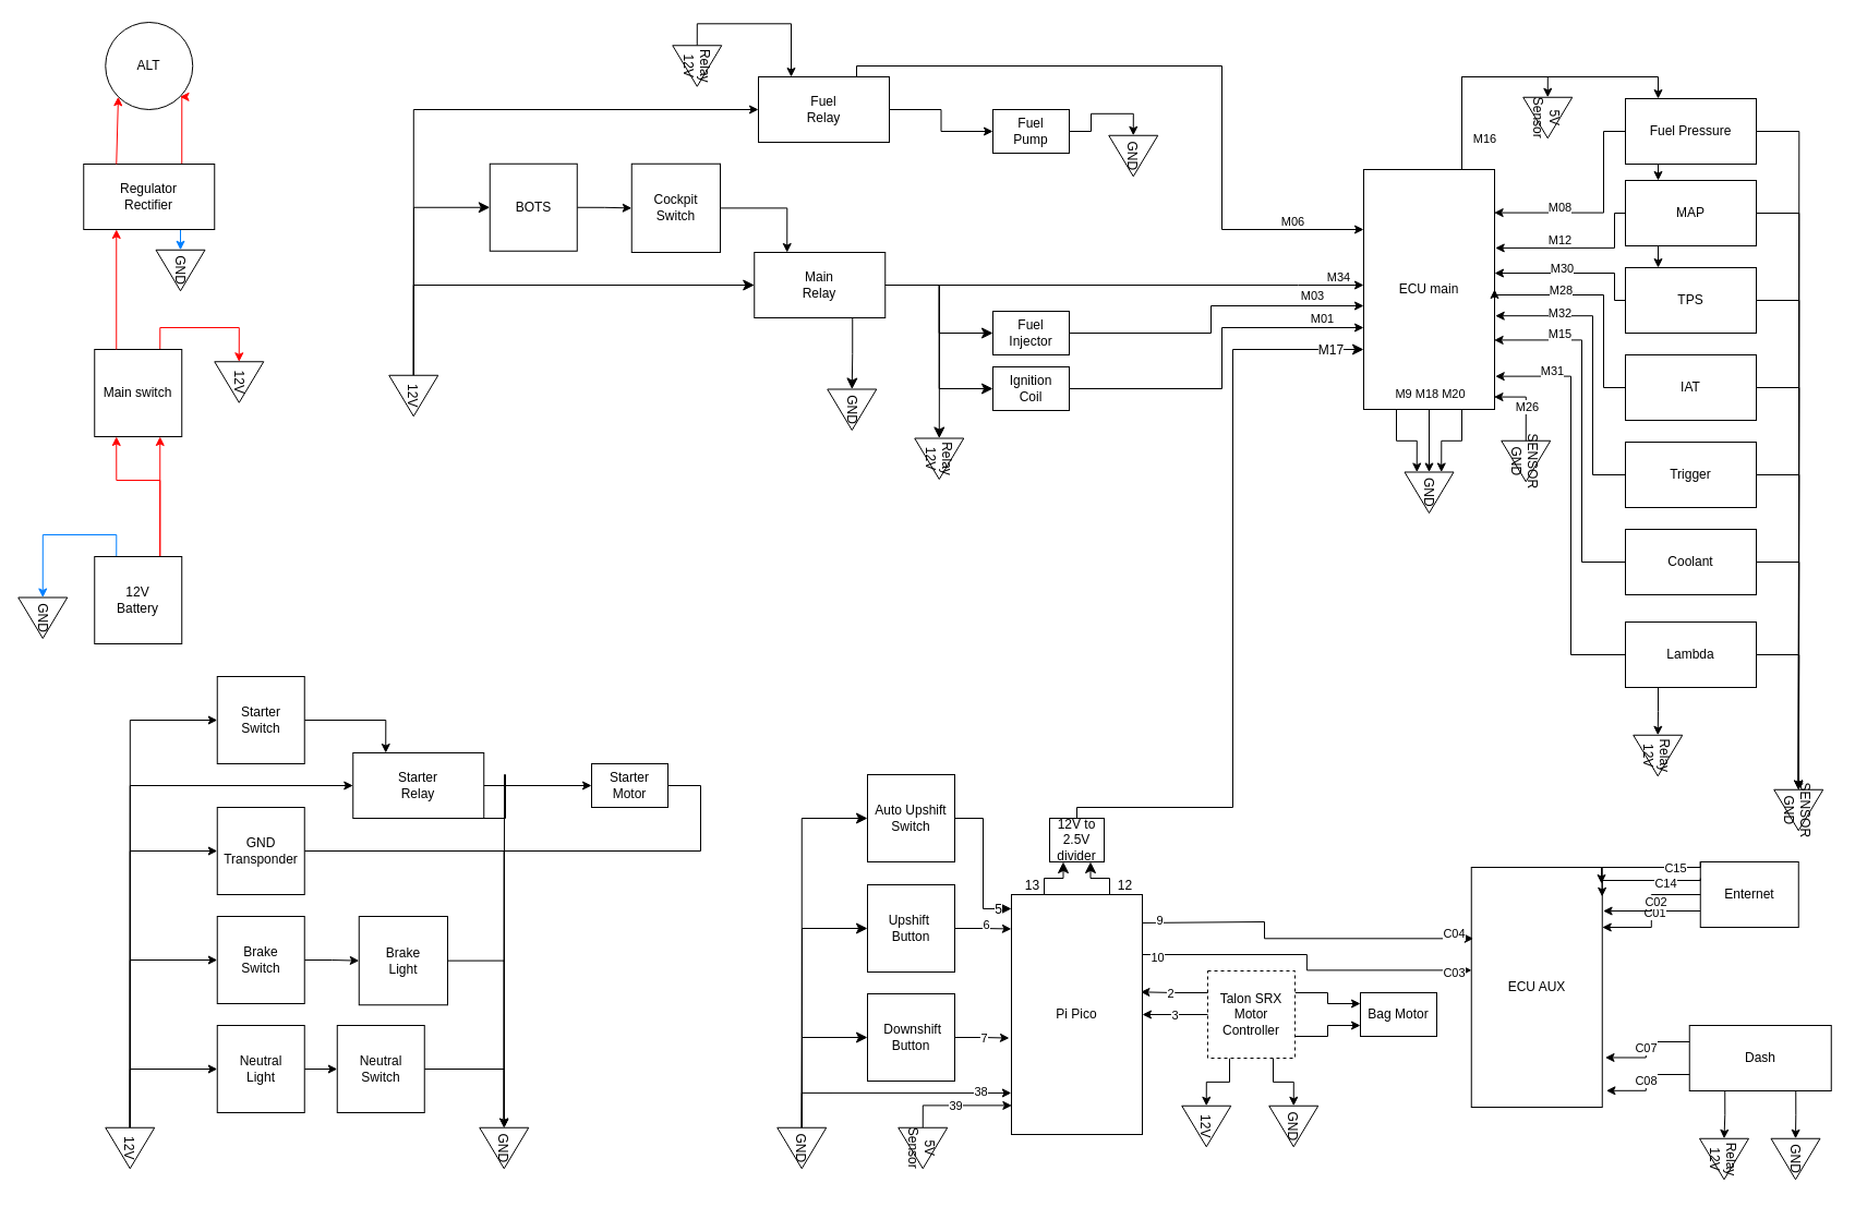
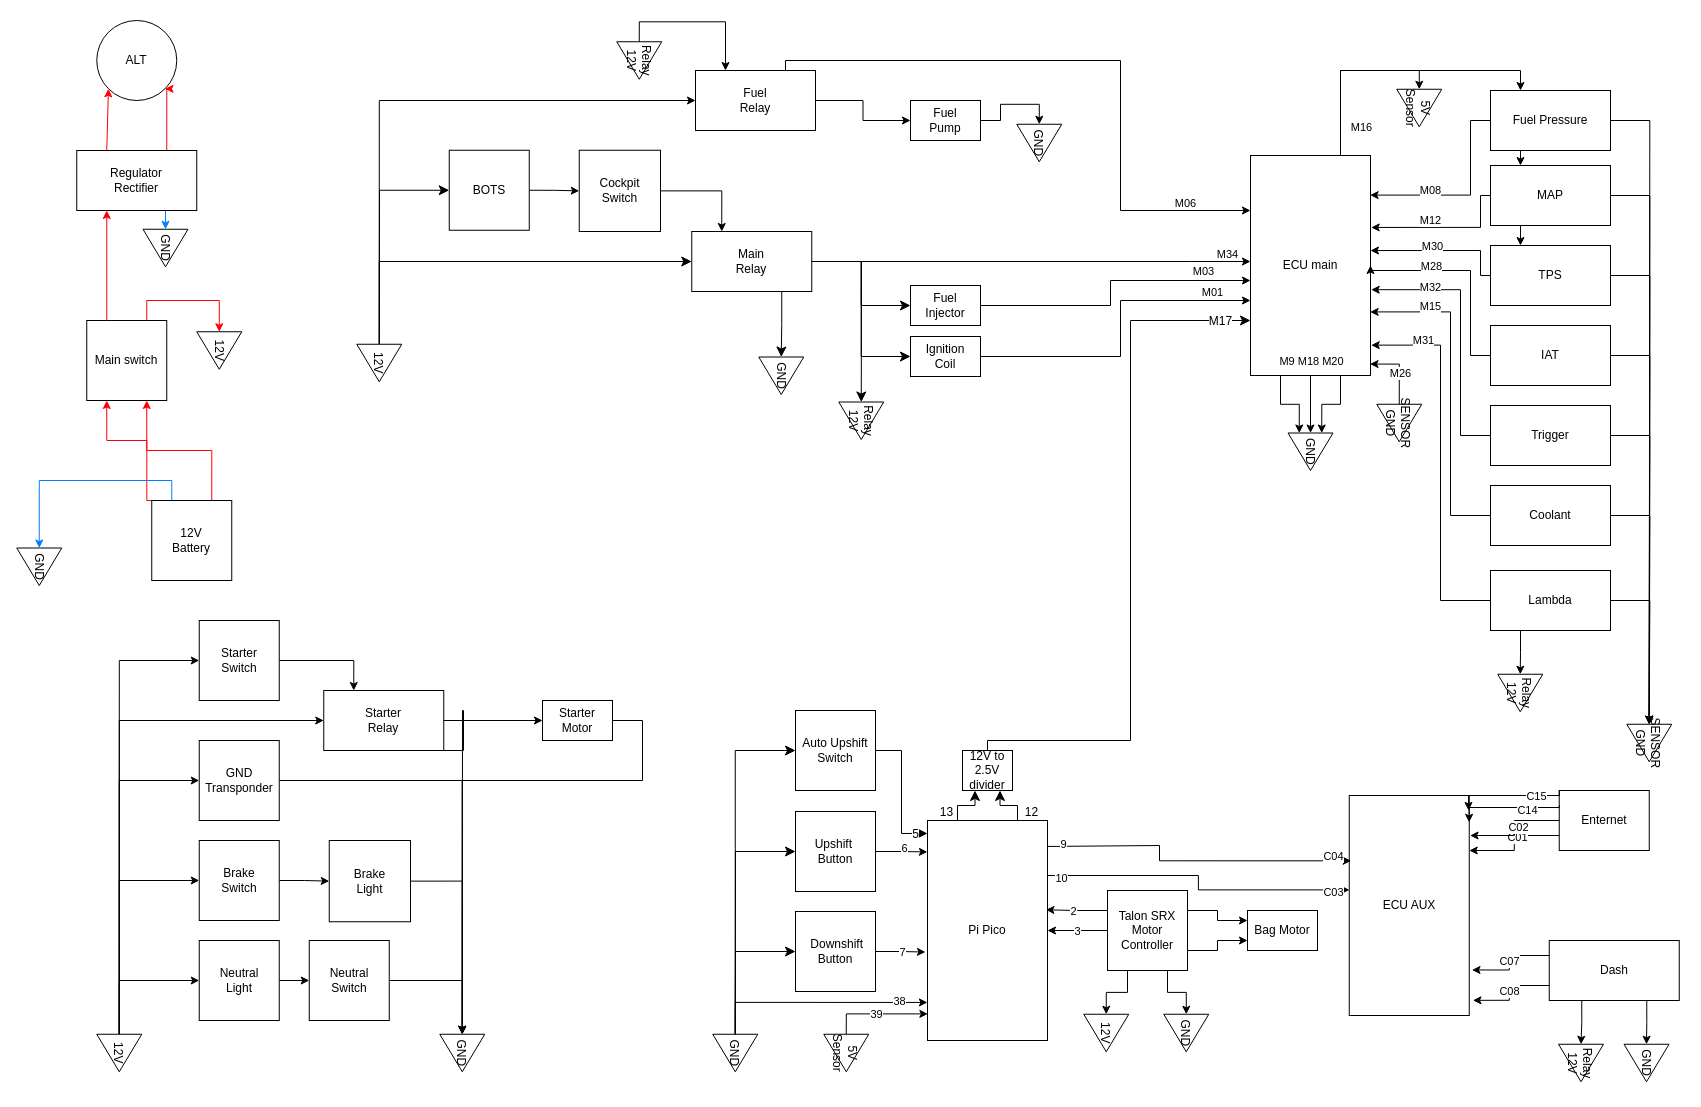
- <mxCell id="42" value="&lt;div&gt;12V&lt;/div&gt;&lt;div&gt;Battery&lt;/div&gt;" style="whiteSpace=wrap;html=1;aspect=fixed;" parent="1" vertex="1"><mxGeometry x="86.25" y="510" width="80" height="80" as="geometry" /></mxCell>
+ <mxCell id="42" value="&lt;div&gt;12V&lt;/div&gt;&lt;div&gt;Battery&lt;/div&gt;" style="whiteSpace=wrap;html=1;aspect=fixed;" parent="1" vertex="1"><mxGeometry x="151.25" y="500" width="80" height="80" as="geometry" /></mxCell>
- <mxCell id="150" value="&lt;div&gt;Talon SRX&lt;/div&gt;&lt;div&gt;Motor Controller&lt;br&gt;&lt;/div&gt;" style="whiteSpace=wrap;html=1;aspect=fixed;dashed=1;" parent="1" vertex="1"><mxGeometry x="1107" y="890" width="80" height="80" as="geometry" /></mxCell>
+ <mxCell id="150" value="&lt;div&gt;Talon SRX&lt;/div&gt;&lt;div&gt;Motor Controller&lt;br&gt;&lt;/div&gt;" style="whiteSpace=wrap;html=1;aspect=fixed;" parent="1" vertex="1"><mxGeometry x="1107" y="890" width="80" height="80" as="geometry" /></mxCell>
